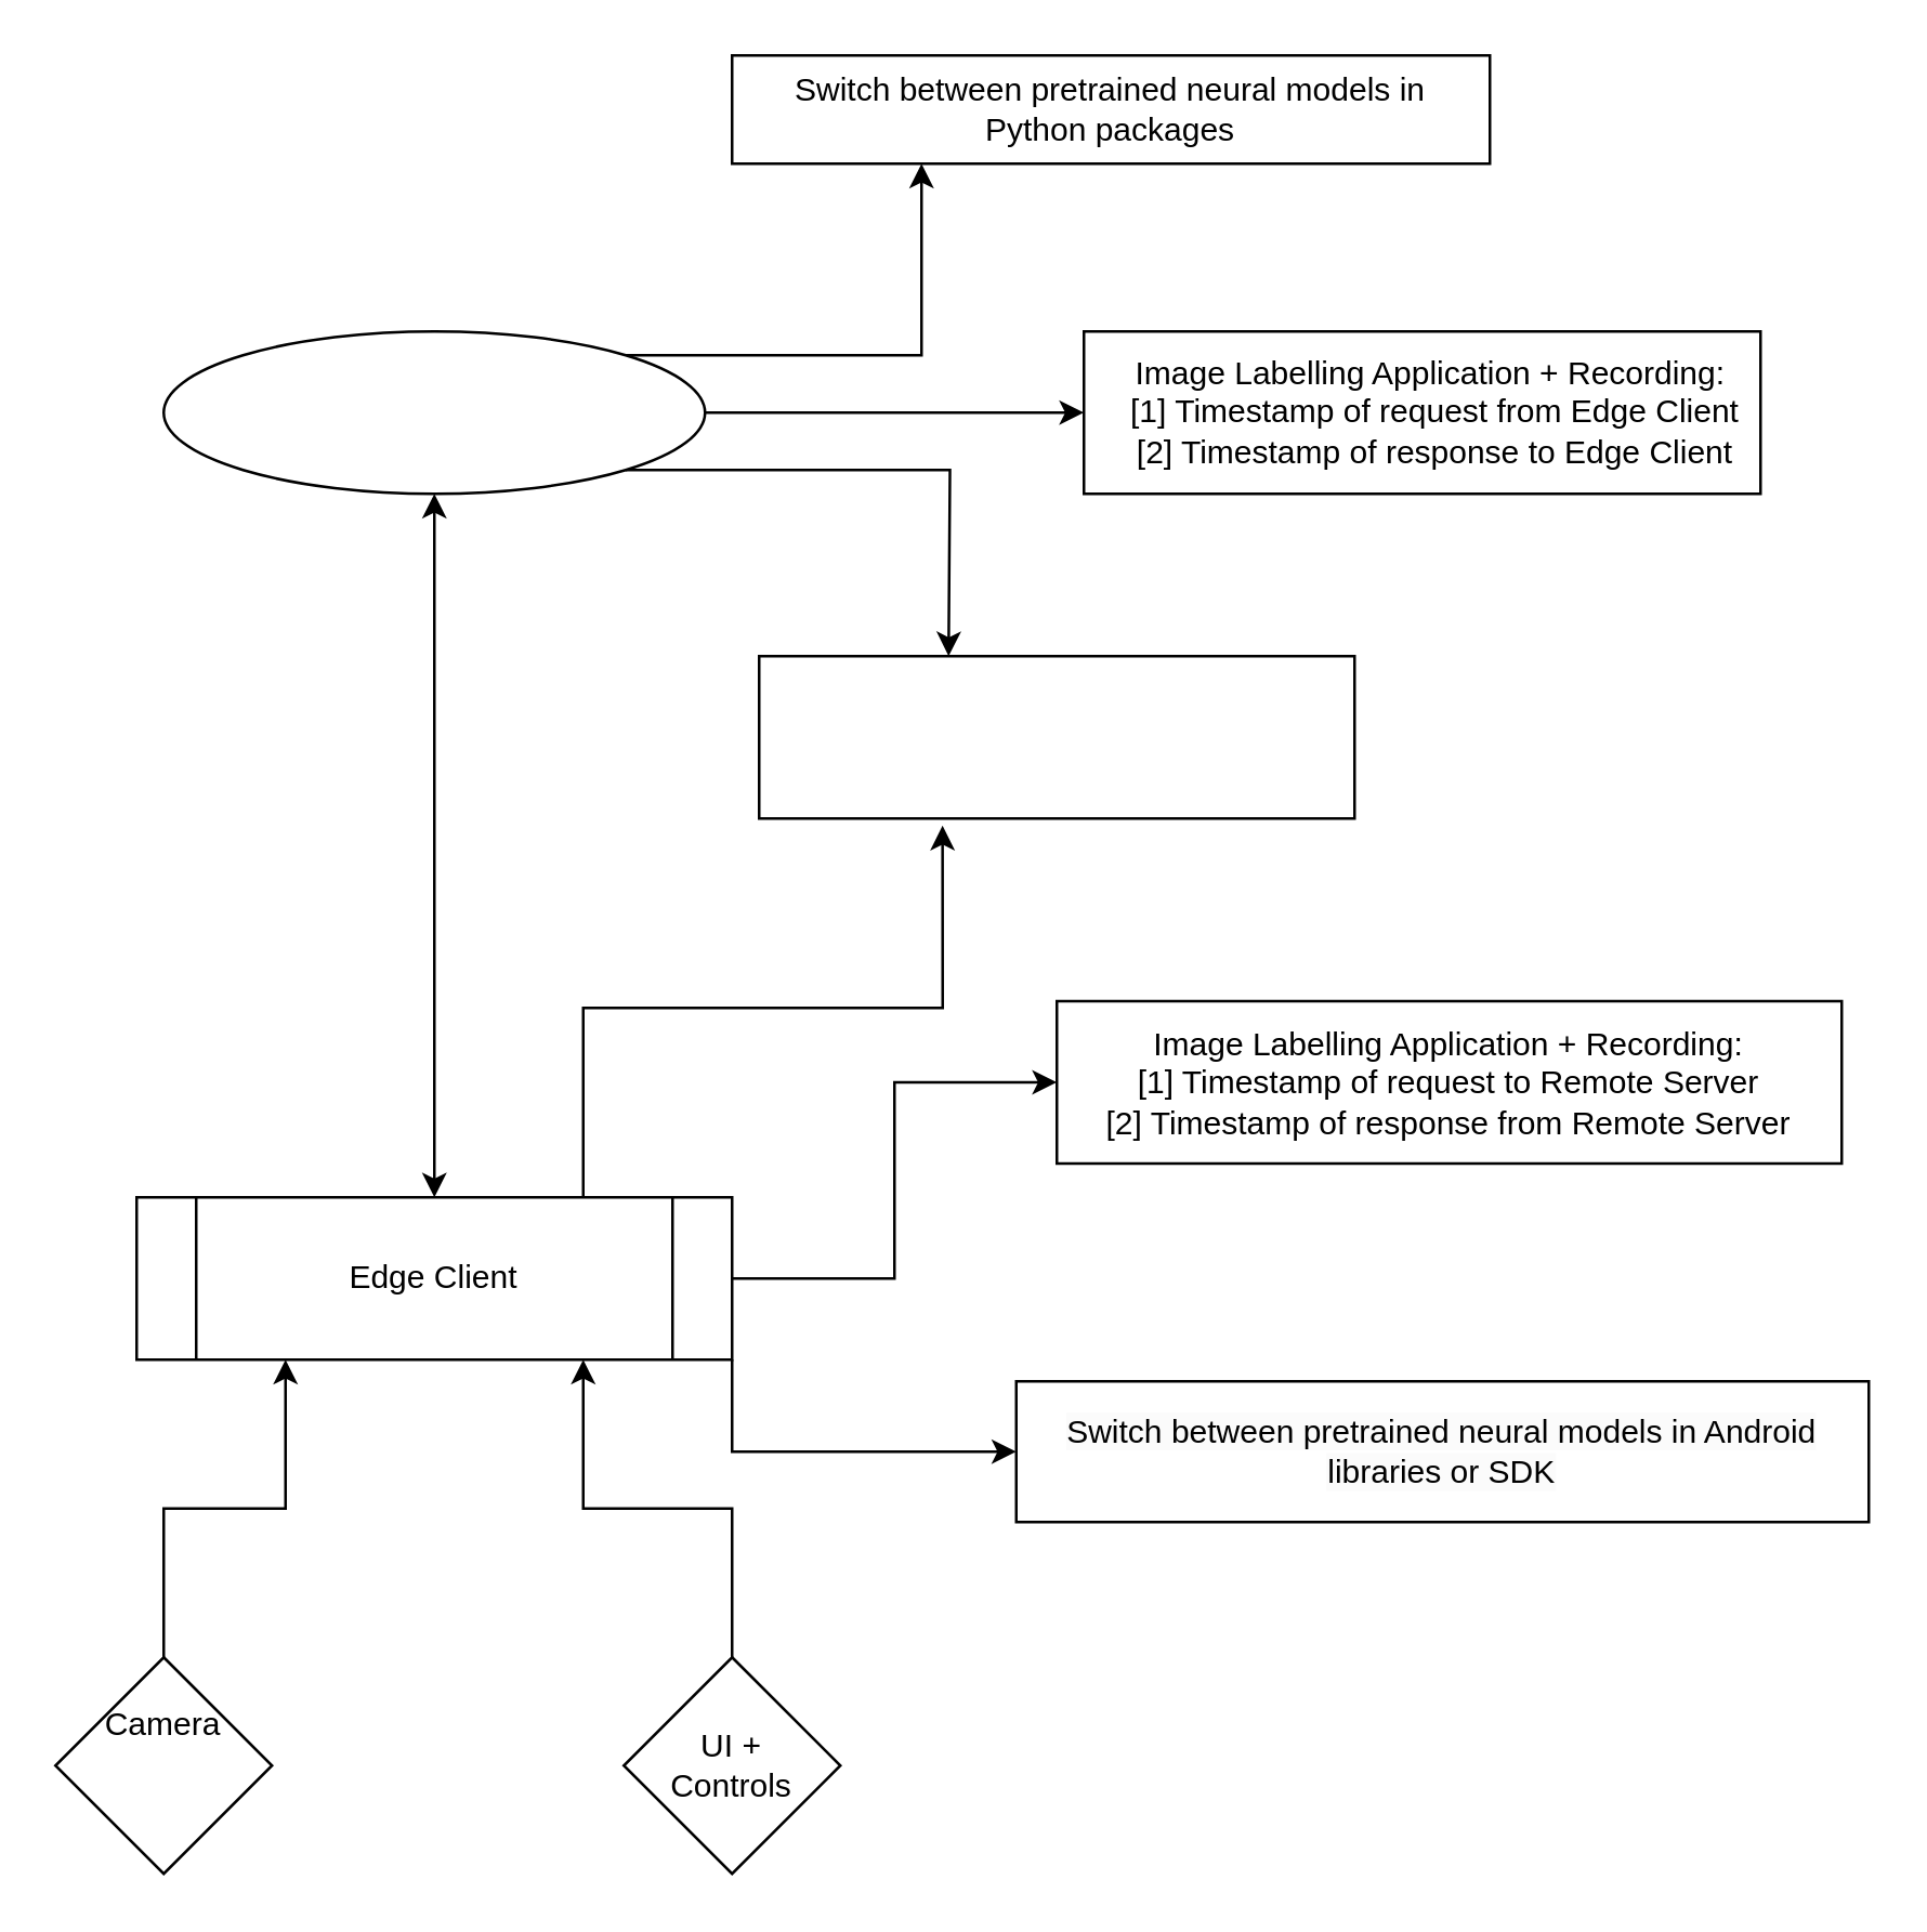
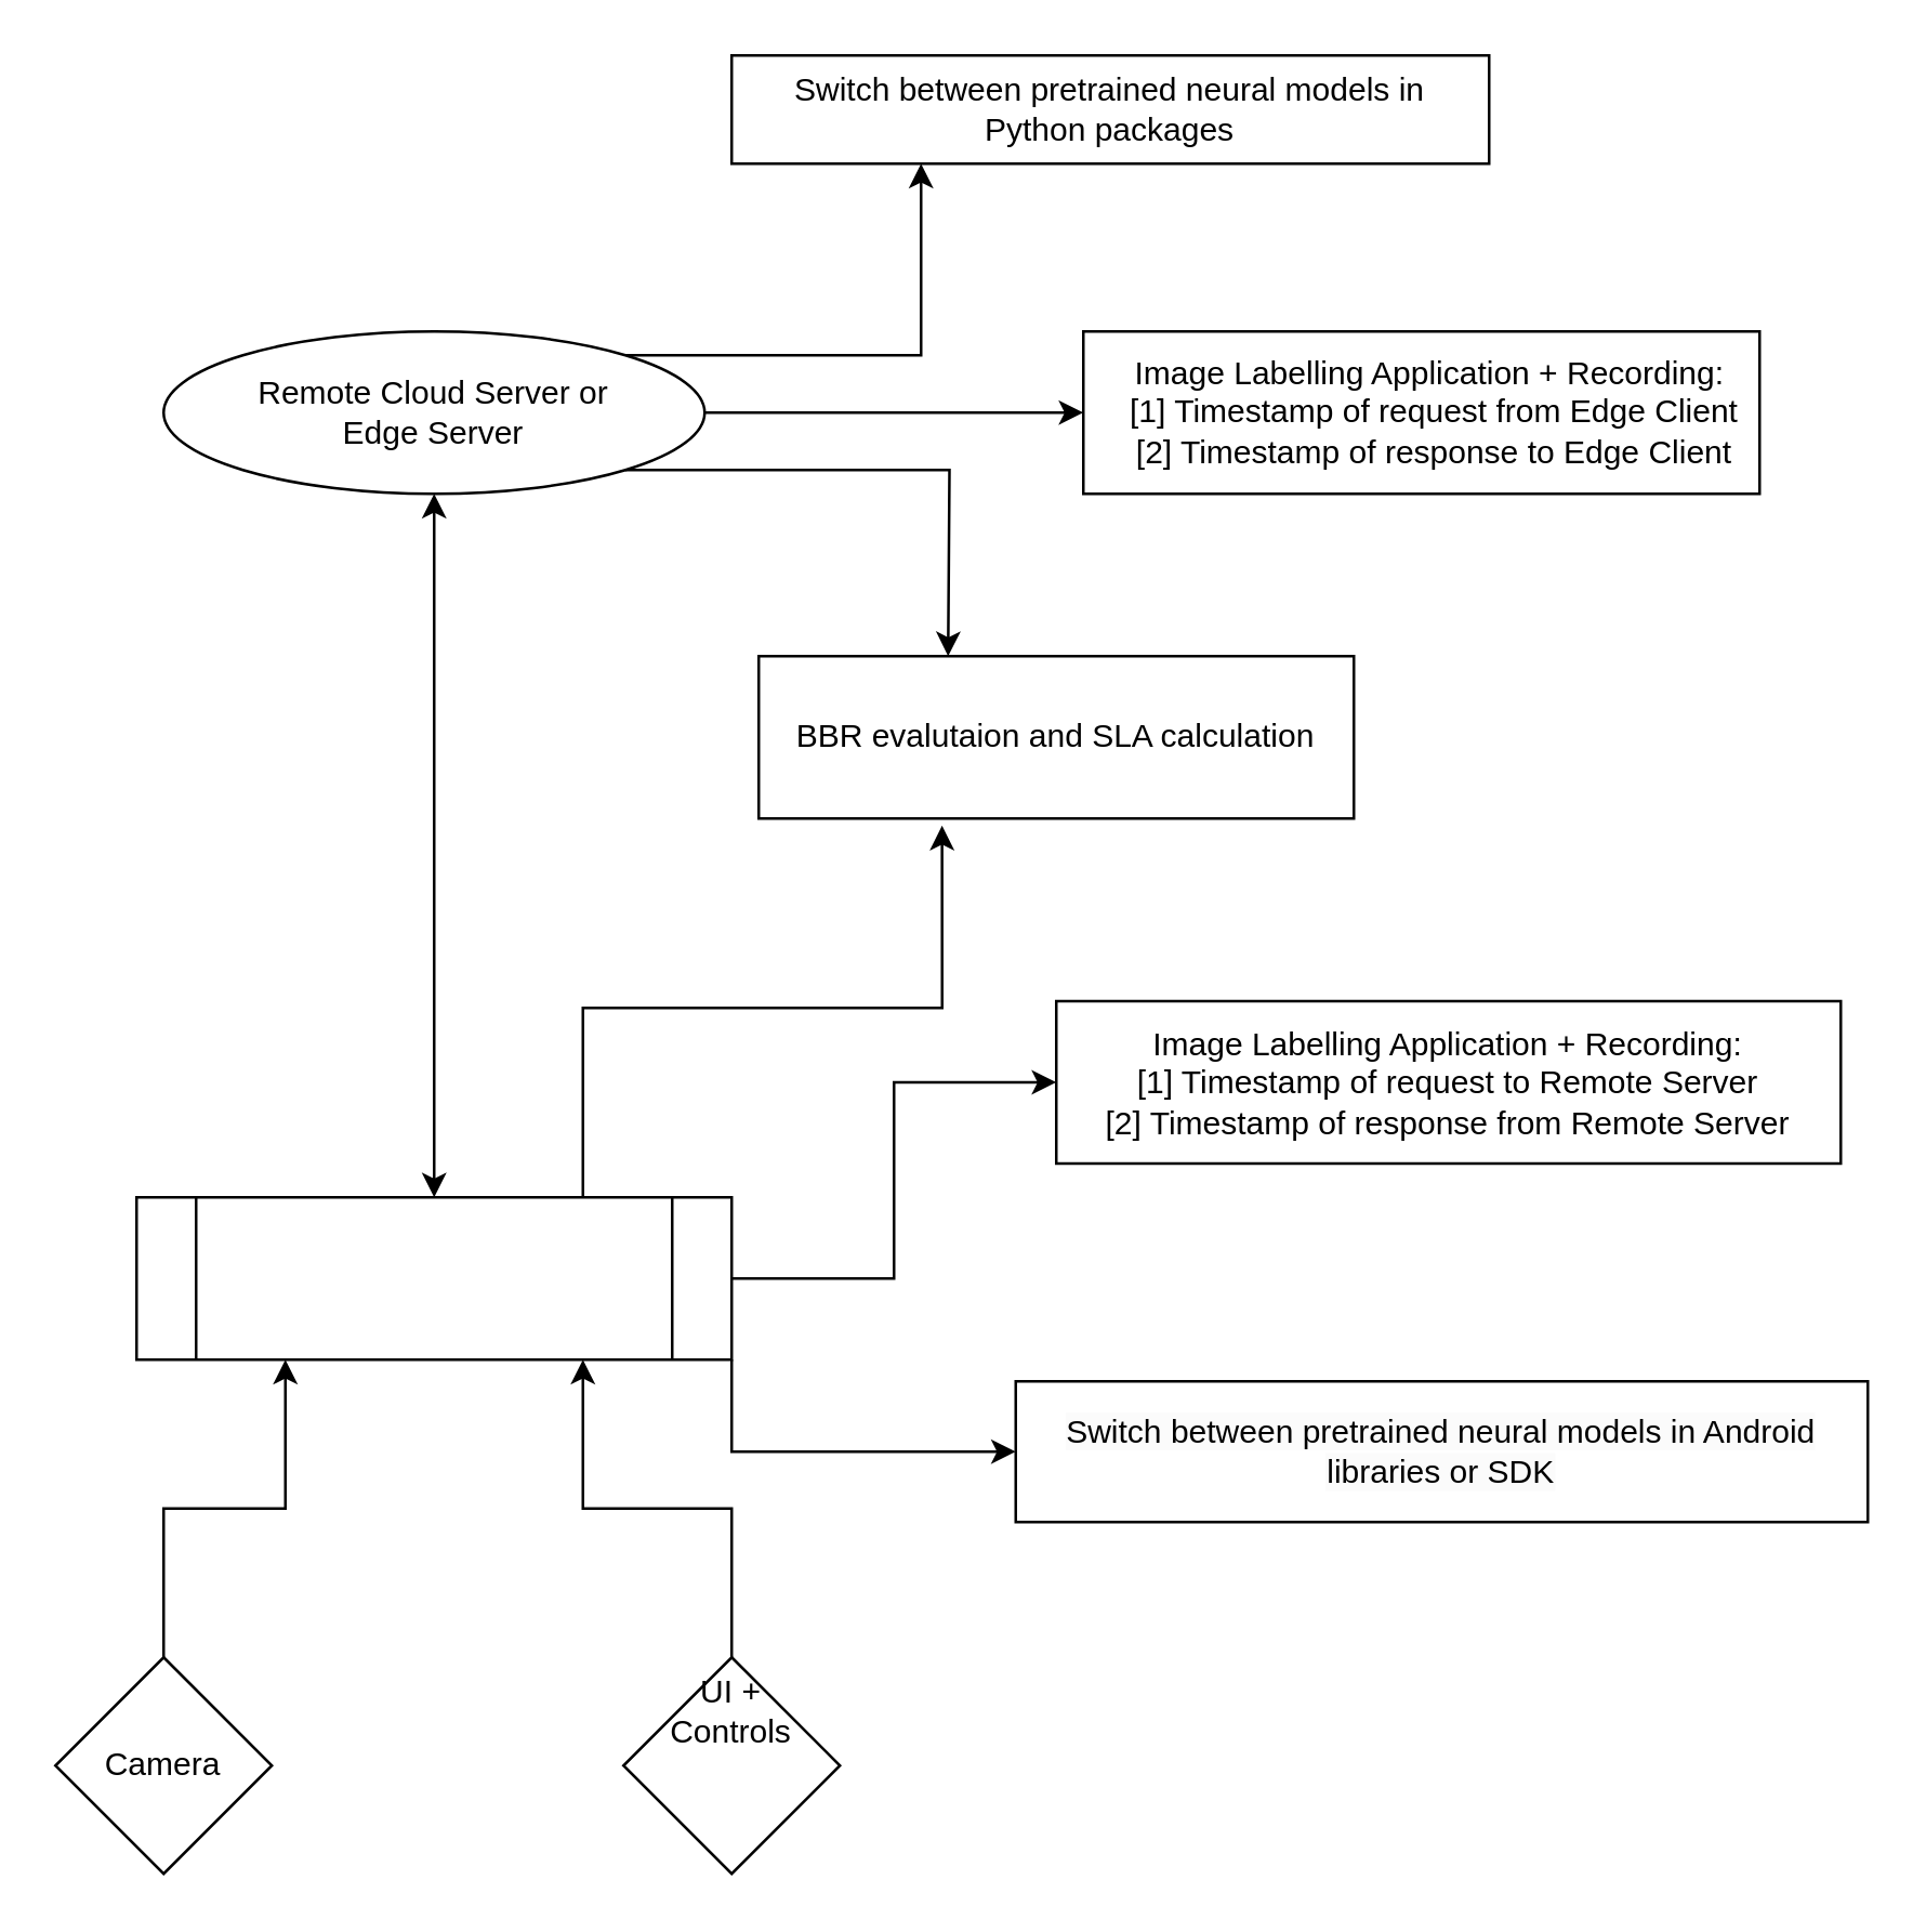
+ <mxCell id="6" value="Remote Cloud Server or&lt;br&gt;Edge Server" style="text;html=1;strokeColor=none;fillColor=none;align=center;verticalAlign=middle;whiteSpace=wrap;rounded=0;" parent="1" vertex="1"><mxGeometry x="90" y="137" width="140" height="30" as="geometry" /></mxCell>
+ <mxCell id="24" value="BBR evalutaion and SLA calculation" style="text;html=1;strokeColor=none;fillColor=none;align=center;verticalAlign=middle;whiteSpace=wrap;rounded=0;" vertex="1" parent="1"><mxGeometry x="290" y="257" width="200" height="30" as="geometry" /></mxCell>
- <mxCell id="20" value="Edge Client" style="text;html=1;strokeColor=none;fillColor=none;align=center;verticalAlign=middle;whiteSpace=wrap;rounded=0;" parent="1" vertex="1"><mxGeometry x="105" y="457" width="110" height="30" as="geometry" /></mxCell>
- <mxCell id="17" value="Camera" style="text;html=1;strokeColor=none;fillColor=none;align=center;verticalAlign=middle;whiteSpace=wrap;rounded=0;" parent="1" vertex="1"><mxGeometry x="30" y="624.5" width="60" height="25" as="geometry" /></mxCell>
+ <mxCell id="17" value="Camera" style="text;html=1;strokeColor=none;fillColor=none;align=center;verticalAlign=middle;whiteSpace=wrap;rounded=0;" parent="1" vertex="1"><mxGeometry x="30" y="639.5" width="60" height="25" as="geometry" /></mxCell>
- <mxCell id="18" value="UI + Controls" style="text;html=1;strokeColor=none;fillColor=none;align=center;verticalAlign=middle;whiteSpace=wrap;rounded=0;" parent="1" vertex="1"><mxGeometry x="240" y="637" width="60" height="30" as="geometry" /></mxCell>
+ <mxCell id="18" value="UI + Controls" style="text;html=1;strokeColor=none;fillColor=none;align=center;verticalAlign=middle;whiteSpace=wrap;rounded=0;" parent="1" vertex="1"><mxGeometry x="240" y="617" width="60" height="30" as="geometry" /></mxCell>
